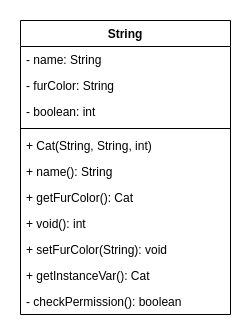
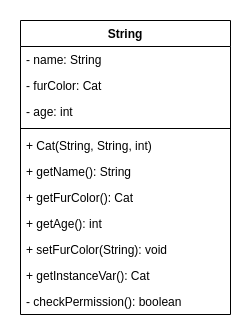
- <mxCell id="4" value="- furColor: String" style="text;strokeColor=none;fillColor=none;align=left;verticalAlign=top;spacingLeft=4;spacingRight=4;overflow=hidden;rotatable=0;points=[[0,0.5],[1,0.5]];portConstraint=eastwest;" parent="2" vertex="1"><mxGeometry y="52" width="210" height="26" as="geometry" /></mxCell>
+ <mxCell id="4" value="- furColor: Cat" style="text;strokeColor=none;fillColor=none;align=left;verticalAlign=top;spacingLeft=4;spacingRight=4;overflow=hidden;rotatable=0;points=[[0,0.5],[1,0.5]];portConstraint=eastwest;" parent="2" vertex="1"><mxGeometry y="52" width="210" height="26" as="geometry" /></mxCell>
- <mxCell id="5" value="- boolean: int" style="text;strokeColor=none;fillColor=none;align=left;verticalAlign=top;spacingLeft=4;spacingRight=4;overflow=hidden;rotatable=0;points=[[0,0.5],[1,0.5]];portConstraint=eastwest;" parent="2" vertex="1"><mxGeometry y="78" width="210" height="26" as="geometry" /></mxCell>
+ <mxCell id="5" value="- age: int" style="text;strokeColor=none;fillColor=none;align=left;verticalAlign=top;spacingLeft=4;spacingRight=4;overflow=hidden;rotatable=0;points=[[0,0.5],[1,0.5]];portConstraint=eastwest;" parent="2" vertex="1"><mxGeometry y="78" width="210" height="26" as="geometry" /></mxCell>
- <mxCell id="8" value="+ name(): String" style="text;strokeColor=none;fillColor=none;align=left;verticalAlign=top;spacingLeft=4;spacingRight=4;overflow=hidden;rotatable=0;points=[[0,0.5],[1,0.5]];portConstraint=eastwest;" parent="2" vertex="1"><mxGeometry y="138" width="210" height="26" as="geometry" /></mxCell>
+ <mxCell id="8" value="+ getName(): String" style="text;strokeColor=none;fillColor=none;align=left;verticalAlign=top;spacingLeft=4;spacingRight=4;overflow=hidden;rotatable=0;points=[[0,0.5],[1,0.5]];portConstraint=eastwest;" parent="2" vertex="1"><mxGeometry y="138" width="210" height="26" as="geometry" /></mxCell>
- <mxCell id="10" value="+ void(): int" style="text;strokeColor=none;fillColor=none;align=left;verticalAlign=top;spacingLeft=4;spacingRight=4;overflow=hidden;rotatable=0;points=[[0,0.5],[1,0.5]];portConstraint=eastwest;" parent="2" vertex="1"><mxGeometry y="190" width="210" height="26" as="geometry" /></mxCell>
+ <mxCell id="10" value="+ getAge(): int" style="text;strokeColor=none;fillColor=none;align=left;verticalAlign=top;spacingLeft=4;spacingRight=4;overflow=hidden;rotatable=0;points=[[0,0.5],[1,0.5]];portConstraint=eastwest;" parent="2" vertex="1"><mxGeometry y="190" width="210" height="26" as="geometry" /></mxCell>
